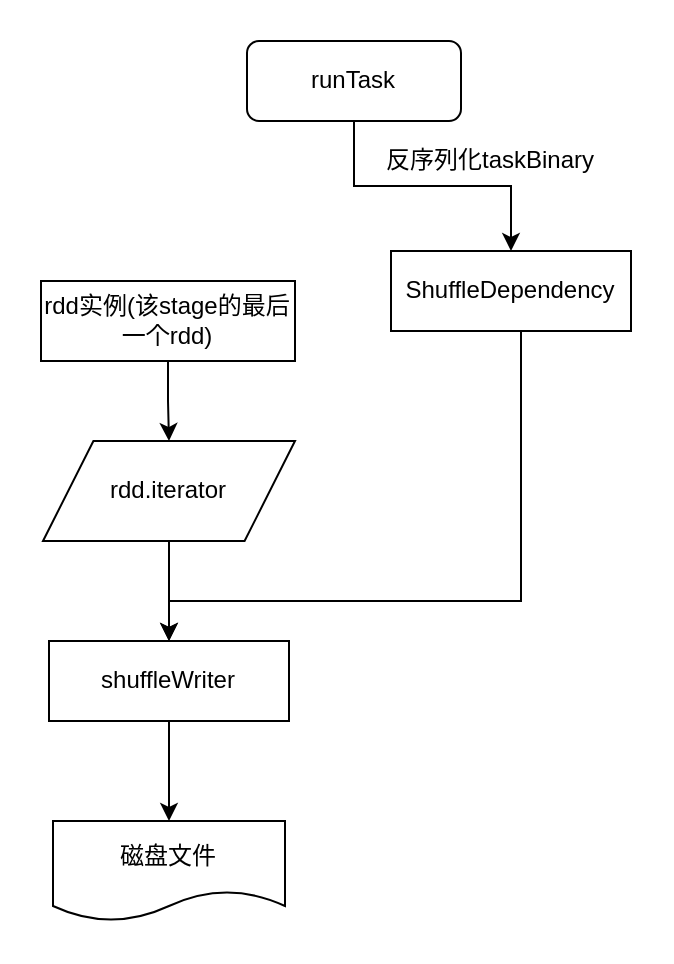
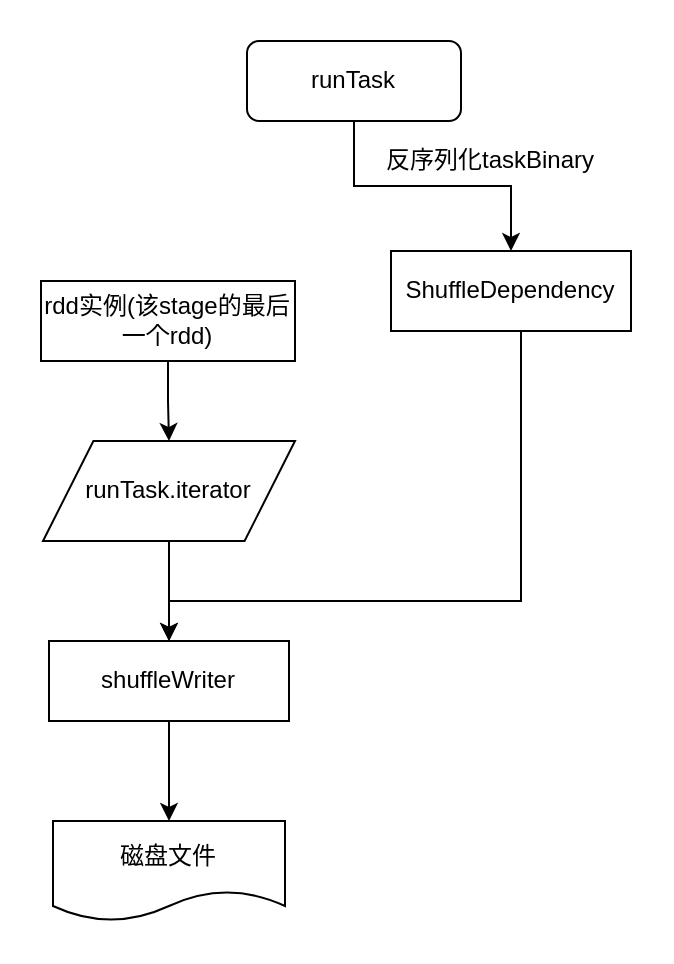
- <mxCell id="10" value="&lt;span&gt;rdd.iterator&lt;/span&gt;" style="shape=parallelogram;perimeter=parallelogramPerimeter;whiteSpace=wrap;html=1;" vertex="1" parent="1"><mxGeometry x="21" y="220" width="126" height="50" as="geometry" /></mxCell>
+ <mxCell id="10" value="&lt;span&gt;runTask.iterator&lt;/span&gt;" style="shape=parallelogram;perimeter=parallelogramPerimeter;whiteSpace=wrap;html=1;" vertex="1" parent="1"><mxGeometry x="21" y="220" width="126" height="50" as="geometry" /></mxCell>
